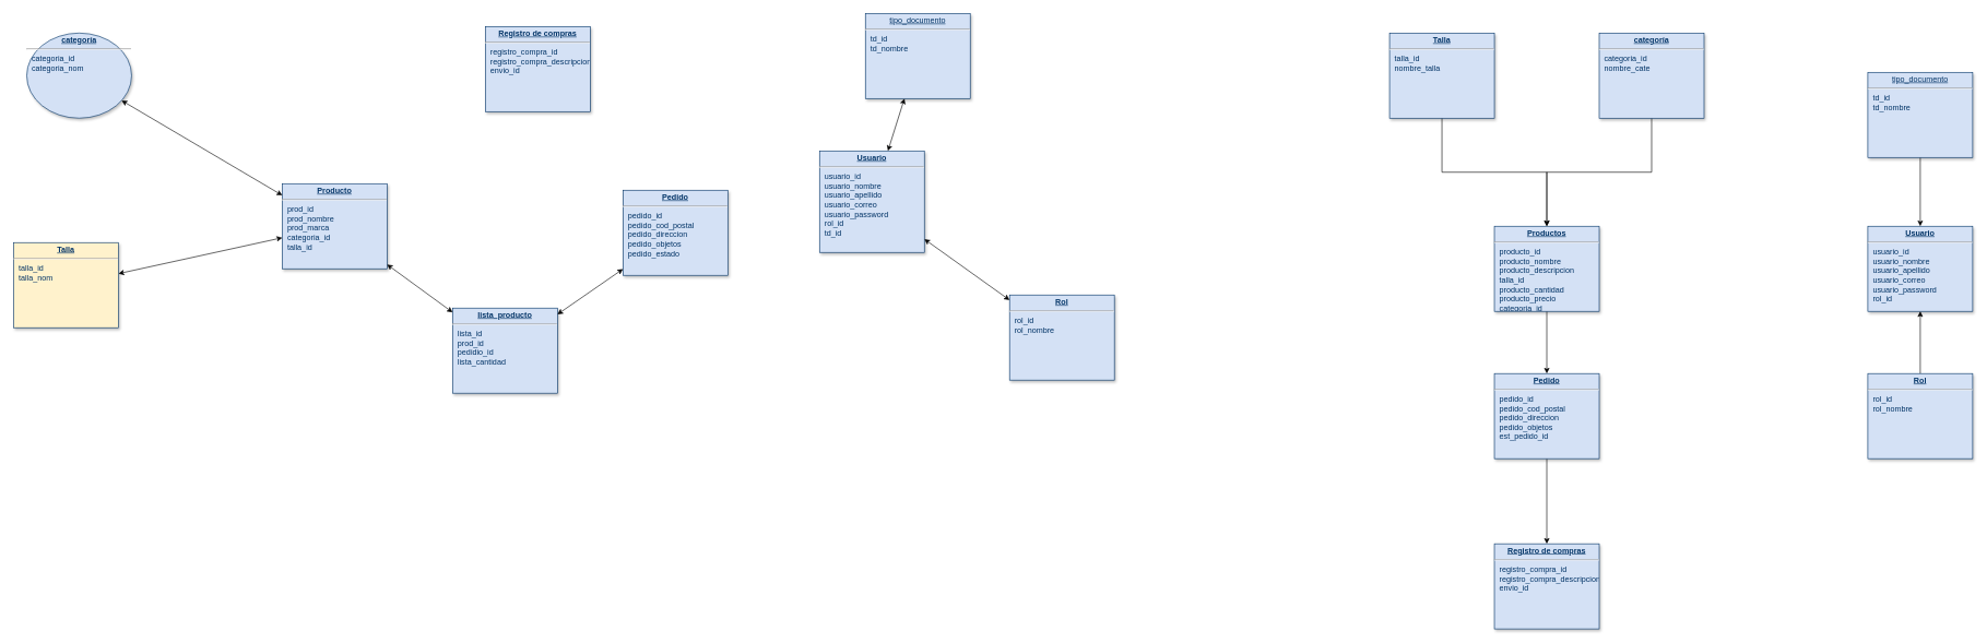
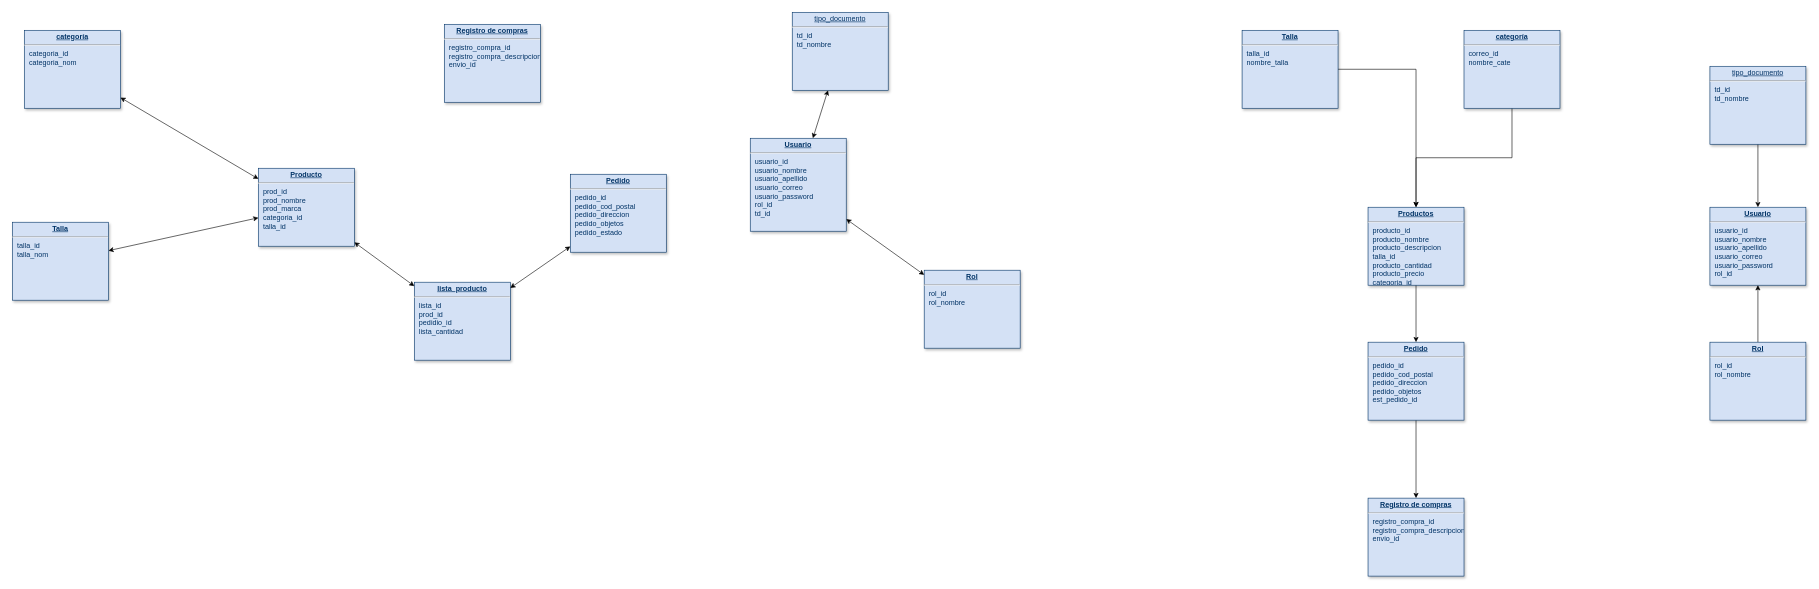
- <mxCell id="13" value="&lt;p style=&quot;margin: 0px; margin-top: 4px; text-align: center; text-decoration: underline;&quot;&gt;&lt;b&gt;categoría&lt;/b&gt;&lt;/p&gt;&lt;hr&gt;&lt;p style=&quot;margin: 0px; margin-left: 8px;&quot;&gt;categoria_id&lt;/p&gt;&lt;p style=&quot;margin: 0px; margin-left: 8px;&quot;&gt;nombre_cate&lt;/p&gt;" style="verticalAlign=top;align=left;overflow=fill;fontSize=12;fontFamily=Helvetica;html=1;strokeColor=#003366;shadow=1;fillColor=#D4E1F5;fontColor=#003366" parent="1" vertex="1"><mxGeometry x="2440" y="50" width="160" height="130" as="geometry" /></mxCell>
+ <mxCell id="13" value="&lt;p style=&quot;margin: 0px; margin-top: 4px; text-align: center; text-decoration: underline;&quot;&gt;&lt;b&gt;categoría&lt;/b&gt;&lt;/p&gt;&lt;hr&gt;&lt;p style=&quot;margin: 0px; margin-left: 8px;&quot;&gt;correo_id&lt;/p&gt;&lt;p style=&quot;margin: 0px; margin-left: 8px;&quot;&gt;nombre_cate&lt;/p&gt;" style="verticalAlign=top;align=left;overflow=fill;fontSize=12;fontFamily=Helvetica;html=1;strokeColor=#003366;shadow=1;fillColor=#D4E1F5;fontColor=#003366" parent="1" vertex="1"><mxGeometry x="2440" y="50" width="160" height="130" as="geometry" /></mxCell>
- <mxCell id="23" value="&lt;p style=&quot;margin: 0px; margin-top: 4px; text-align: center; text-decoration: underline;&quot;&gt;&lt;b&gt;categoría&lt;/b&gt;&lt;/p&gt;&lt;hr&gt;&lt;p style=&quot;margin: 0px; margin-left: 8px;&quot;&gt;categoria_id&lt;/p&gt;&lt;p style=&quot;margin: 0px; margin-left: 8px;&quot;&gt;categoria_nom&lt;/p&gt;" style="ellipse;verticalAlign=top;align=left;overflow=fill;fontSize=12;fontFamily=Helvetica;html=1;strokeColor=#003366;shadow=1;fillColor=#D4E1F5;fontColor=#003366;" vertex="1" parent="1"><mxGeometry x="40" y="50" width="160" height="130" as="geometry" /></mxCell>
+ <mxCell id="23" value="&lt;p style=&quot;margin: 0px; margin-top: 4px; text-align: center; text-decoration: underline;&quot;&gt;&lt;b&gt;categoría&lt;/b&gt;&lt;/p&gt;&lt;hr&gt;&lt;p style=&quot;margin: 0px; margin-left: 8px;&quot;&gt;categoria_id&lt;/p&gt;&lt;p style=&quot;margin: 0px; margin-left: 8px;&quot;&gt;categoria_nom&lt;/p&gt;" style="verticalAlign=top;align=left;overflow=fill;fontSize=12;fontFamily=Helvetica;html=1;strokeColor=#003366;shadow=1;fillColor=#D4E1F5;fontColor=#003366" vertex="1" parent="1"><mxGeometry x="40" y="50" width="160" height="130" as="geometry" /></mxCell>
- <mxCell id="15" value="&lt;p style=&quot;margin: 0px; margin-top: 4px; text-align: center; text-decoration: underline;&quot;&gt;&lt;b&gt;Talla&lt;/b&gt;&lt;/p&gt;&lt;hr&gt;&lt;p style=&quot;margin: 0px; margin-left: 8px;&quot;&gt;talla_id&lt;/p&gt;&lt;p style=&quot;margin: 0px; margin-left: 8px;&quot;&gt;nombre_talla&lt;/p&gt;" style="verticalAlign=top;align=left;overflow=fill;fontSize=12;fontFamily=Helvetica;html=1;strokeColor=#003366;shadow=1;fillColor=#D4E1F5;fontColor=#003366" parent="1" vertex="1"><mxGeometry x="2120" y="50" width="160" height="130" as="geometry" /></mxCell>
+ <mxCell id="15" value="&lt;p style=&quot;margin: 0px; margin-top: 4px; text-align: center; text-decoration: underline;&quot;&gt;&lt;b&gt;Talla&lt;/b&gt;&lt;/p&gt;&lt;hr&gt;&lt;p style=&quot;margin: 0px; margin-left: 8px;&quot;&gt;talla_id&lt;/p&gt;&lt;p style=&quot;margin: 0px; margin-left: 8px;&quot;&gt;nombre_talla&lt;/p&gt;" style="verticalAlign=top;align=left;overflow=fill;fontSize=12;fontFamily=Helvetica;html=1;strokeColor=#003366;shadow=1;fillColor=#D4E1F5;fontColor=#003366" parent="1" vertex="1"><mxGeometry x="2070" y="50" width="160" height="130" as="geometry" /></mxCell>
- <mxCell id="24" value="&lt;p style=&quot;margin: 0px; margin-top: 4px; text-align: center; text-decoration: underline;&quot;&gt;&lt;b&gt;Talla&lt;/b&gt;&lt;/p&gt;&lt;hr&gt;&lt;p style=&quot;margin: 0px; margin-left: 8px;&quot;&gt;talla_id&lt;/p&gt;&lt;p style=&quot;margin: 0px; margin-left: 8px;&quot;&gt;talla_nom&lt;/p&gt;" style="verticalAlign=top;align=left;overflow=fill;fontSize=12;fontFamily=Helvetica;html=1;strokeColor=#003366;shadow=1;fillColor=#fff2cc;fontColor=#003366;" vertex="1" parent="1"><mxGeometry x="20" y="370" width="160" height="130" as="geometry" /></mxCell>
+ <mxCell id="24" value="&lt;p style=&quot;margin: 0px; margin-top: 4px; text-align: center; text-decoration: underline;&quot;&gt;&lt;b&gt;Talla&lt;/b&gt;&lt;/p&gt;&lt;hr&gt;&lt;p style=&quot;margin: 0px; margin-left: 8px;&quot;&gt;talla_id&lt;/p&gt;&lt;p style=&quot;margin: 0px; margin-left: 8px;&quot;&gt;talla_nom&lt;/p&gt;" style="verticalAlign=top;align=left;overflow=fill;fontSize=12;fontFamily=Helvetica;html=1;strokeColor=#003366;shadow=1;fillColor=#D4E1F5;fontColor=#003366" vertex="1" parent="1"><mxGeometry x="20" y="370" width="160" height="130" as="geometry" /></mxCell>
